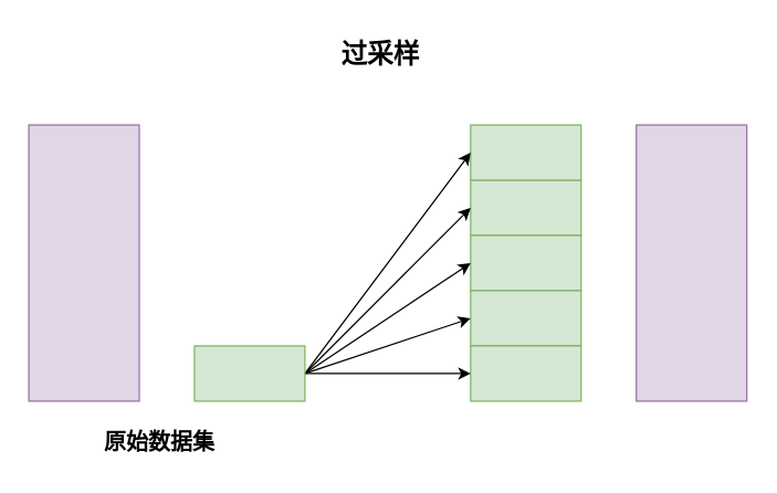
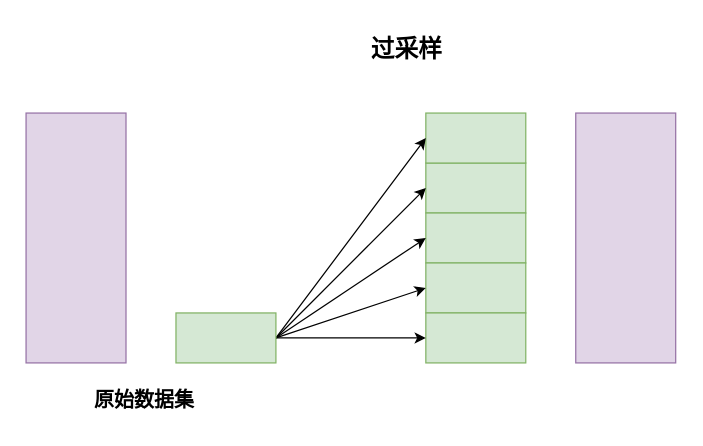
- <mxCell id="16" value="&lt;font style=&quot;font-size: 19px&quot;&gt;&lt;b&gt;过采样&lt;/b&gt;&lt;/font&gt;" style="text;html=1;strokeColor=none;fillColor=none;align=center;verticalAlign=middle;whiteSpace=wrap;rounded=0;fontSize=16;" vertex="1" parent="1"><mxGeometry x="210" y="20" width="130" height="40" as="geometry" /></mxCell>
+ <mxCell id="16" value="&lt;font style=&quot;font-size: 19px&quot;&gt;&lt;b&gt;过采样&lt;/b&gt;&lt;/font&gt;" style="text;html=1;strokeColor=none;fillColor=none;align=center;verticalAlign=middle;whiteSpace=wrap;rounded=0;fontSize=16;" vertex="1" parent="1"><mxGeometry x="260" y="20" width="130" height="40" as="geometry" /></mxCell>
